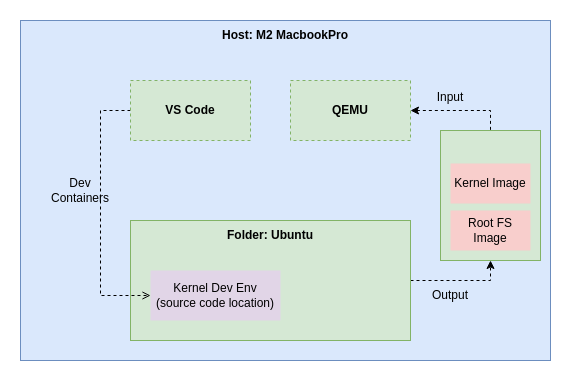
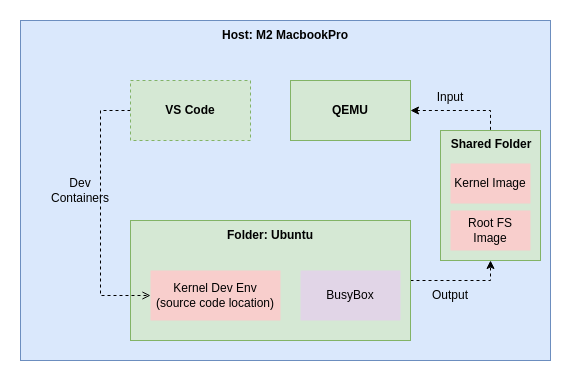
- <mxCell id="5" value="QEMU" style="rounded=0;whiteSpace=wrap;html=1;fillColor=#d5e8d4;strokeColor=#82b366;fontStyle=1;dashed=1;" vertex="1" parent="1"><mxGeometry x="290" y="80" width="120" height="60" as="geometry" /></mxCell>
+ <mxCell id="5" value="QEMU" style="rounded=0;whiteSpace=wrap;html=1;fillColor=#d5e8d4;strokeColor=#82b366;fontStyle=1" vertex="1" parent="1"><mxGeometry x="290" y="80" width="120" height="60" as="geometry" /></mxCell>
+ <mxCell id="18" value="Shared Folder" style="text;html=1;strokeColor=none;fillColor=none;align=center;verticalAlign=middle;whiteSpace=wrap;rounded=0;fontStyle=1" vertex="1" parent="1"><mxGeometry x="446" y="129" width="90" height="30" as="geometry" /></mxCell>
- <mxCell id="10" value="Kernel Dev Env&lt;br&gt;(source code location)" style="rounded=0;whiteSpace=wrap;html=1;fillColor=#e1d5e7;strokeColor=none;" vertex="1" parent="1"><mxGeometry x="150" y="270" width="130" height="50" as="geometry" /></mxCell>
+ <mxCell id="10" value="Kernel Dev Env&lt;br&gt;(source code location)" style="rounded=0;whiteSpace=wrap;html=1;fillColor=#f8cecc;strokeColor=none;" vertex="1" parent="1"><mxGeometry x="150" y="270" width="130" height="50" as="geometry" /></mxCell>
+ <mxCell id="19" value="BusyBox" style="rounded=0;whiteSpace=wrap;html=1;fillColor=#e1d5e7;strokeColor=none;" vertex="1" parent="1"><mxGeometry x="300" y="270" width="100" height="50" as="geometry" /></mxCell>
